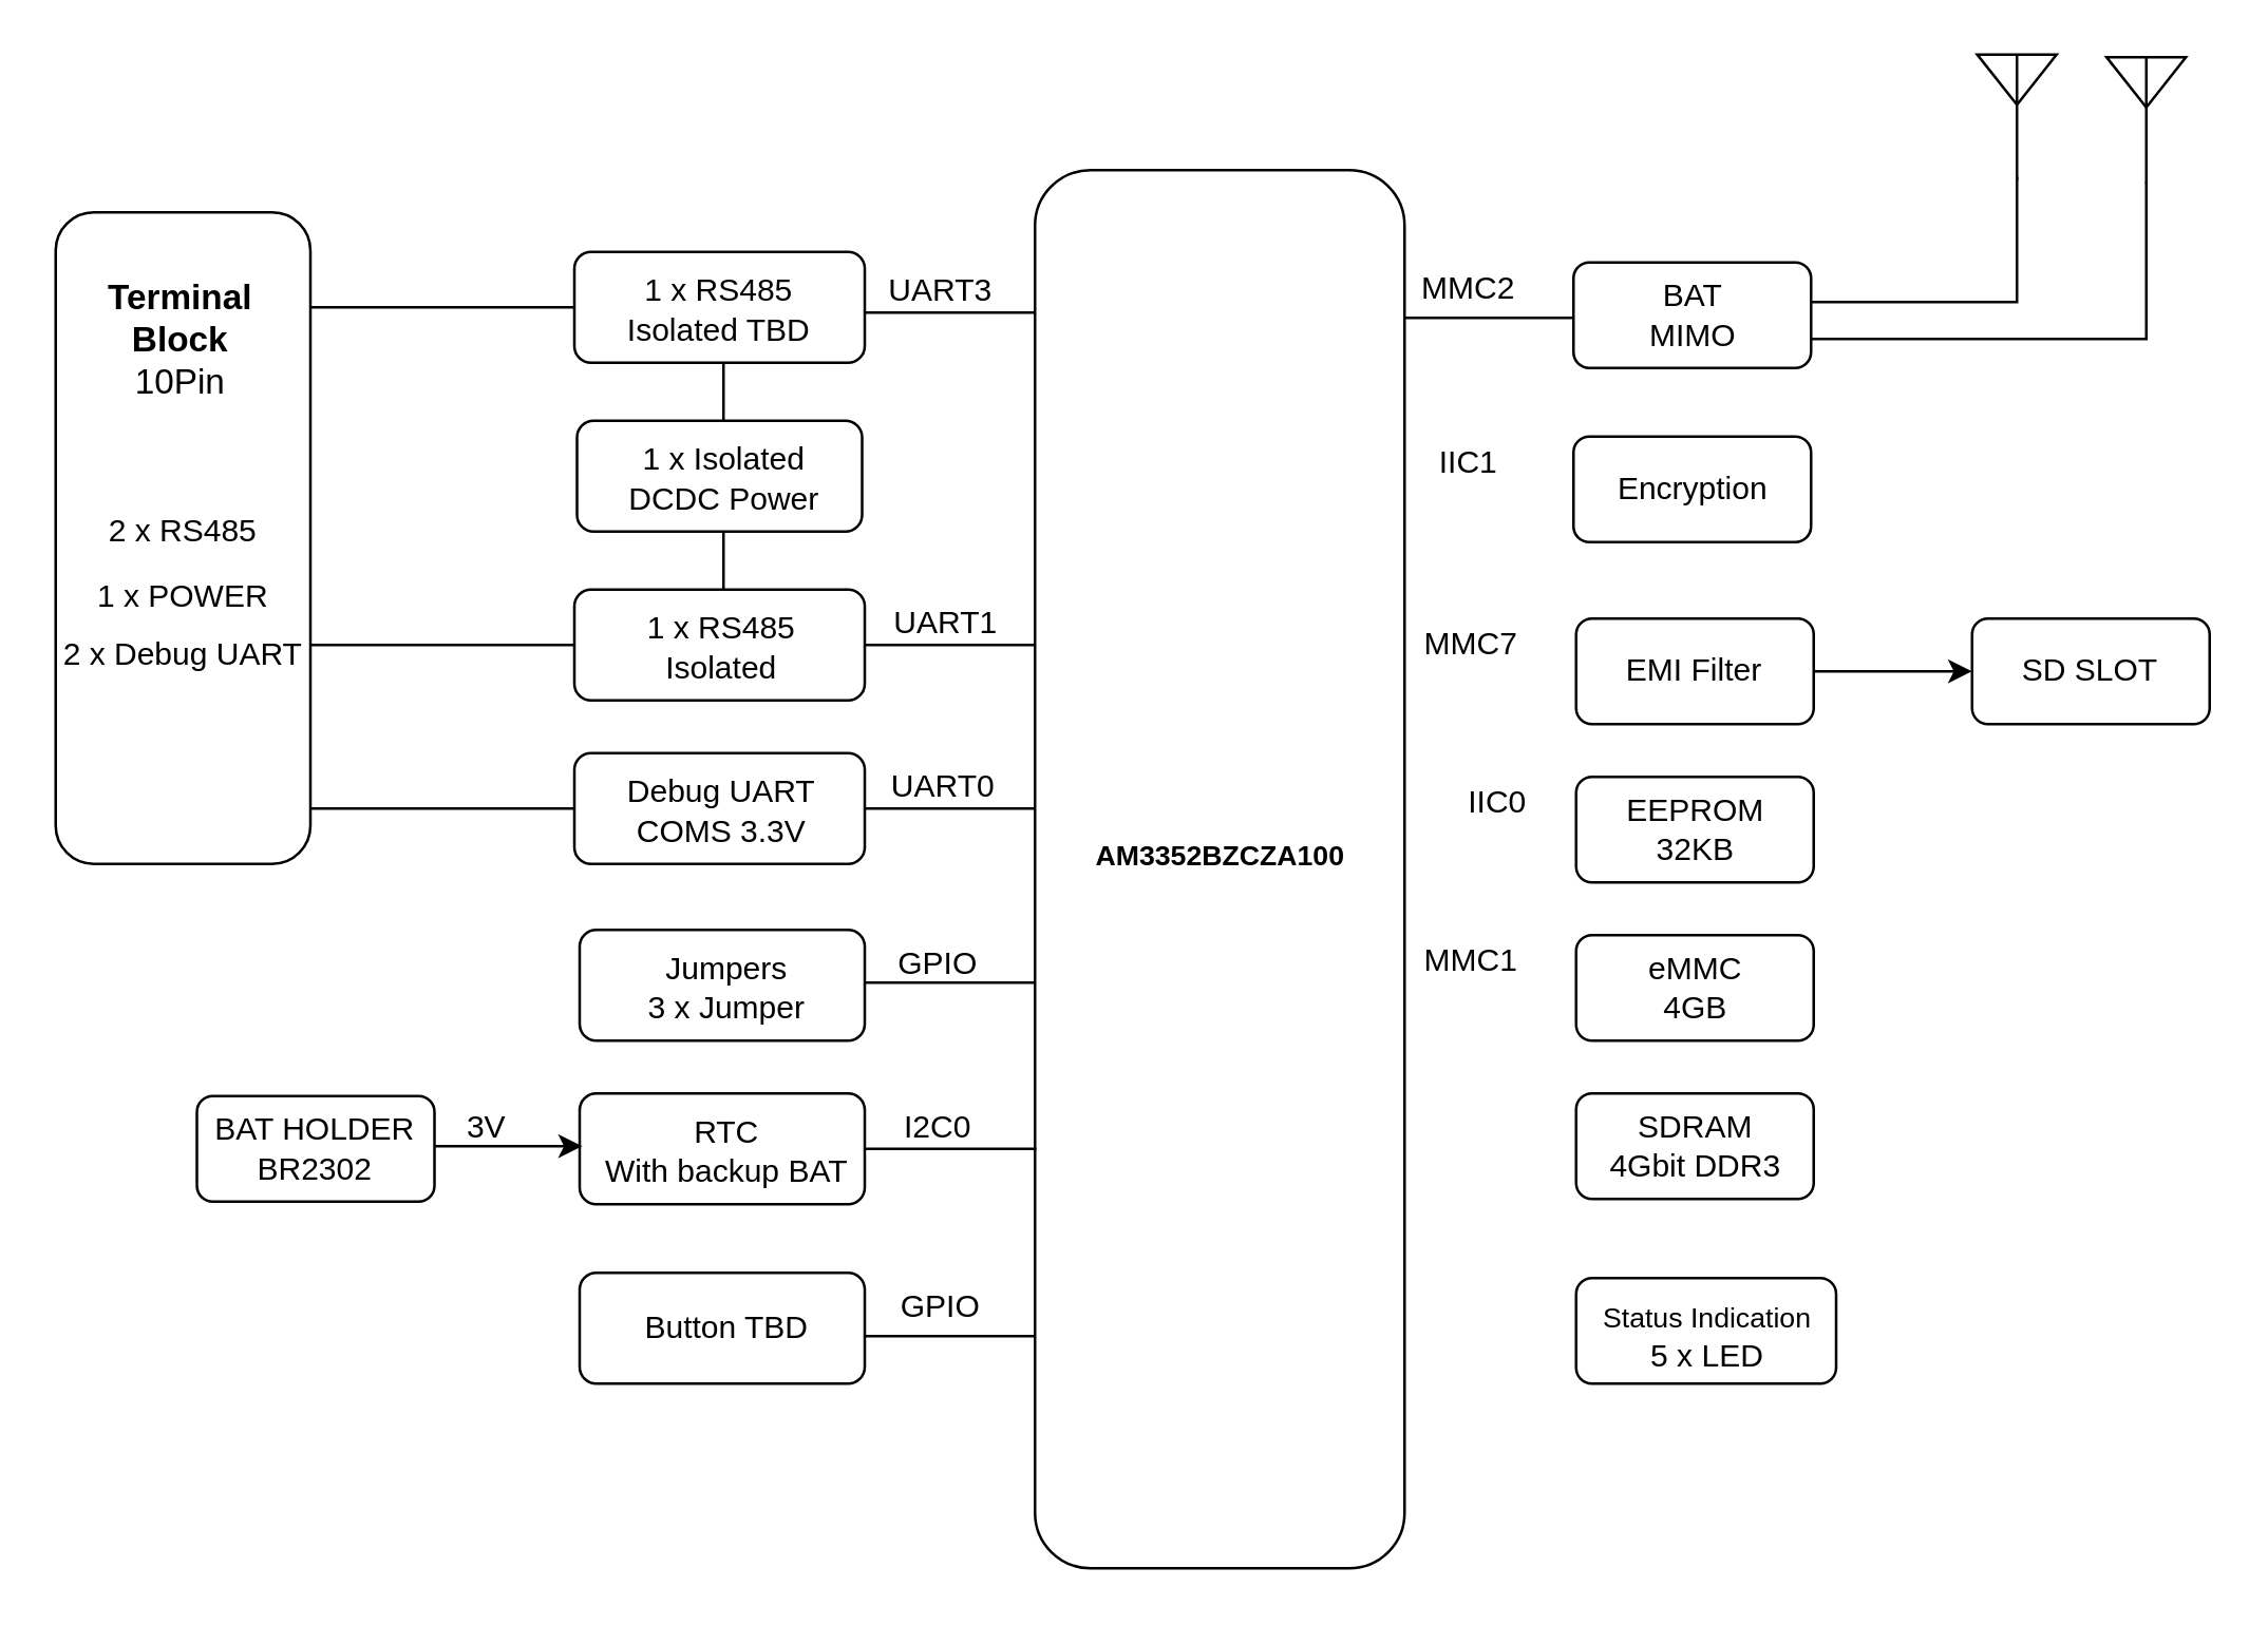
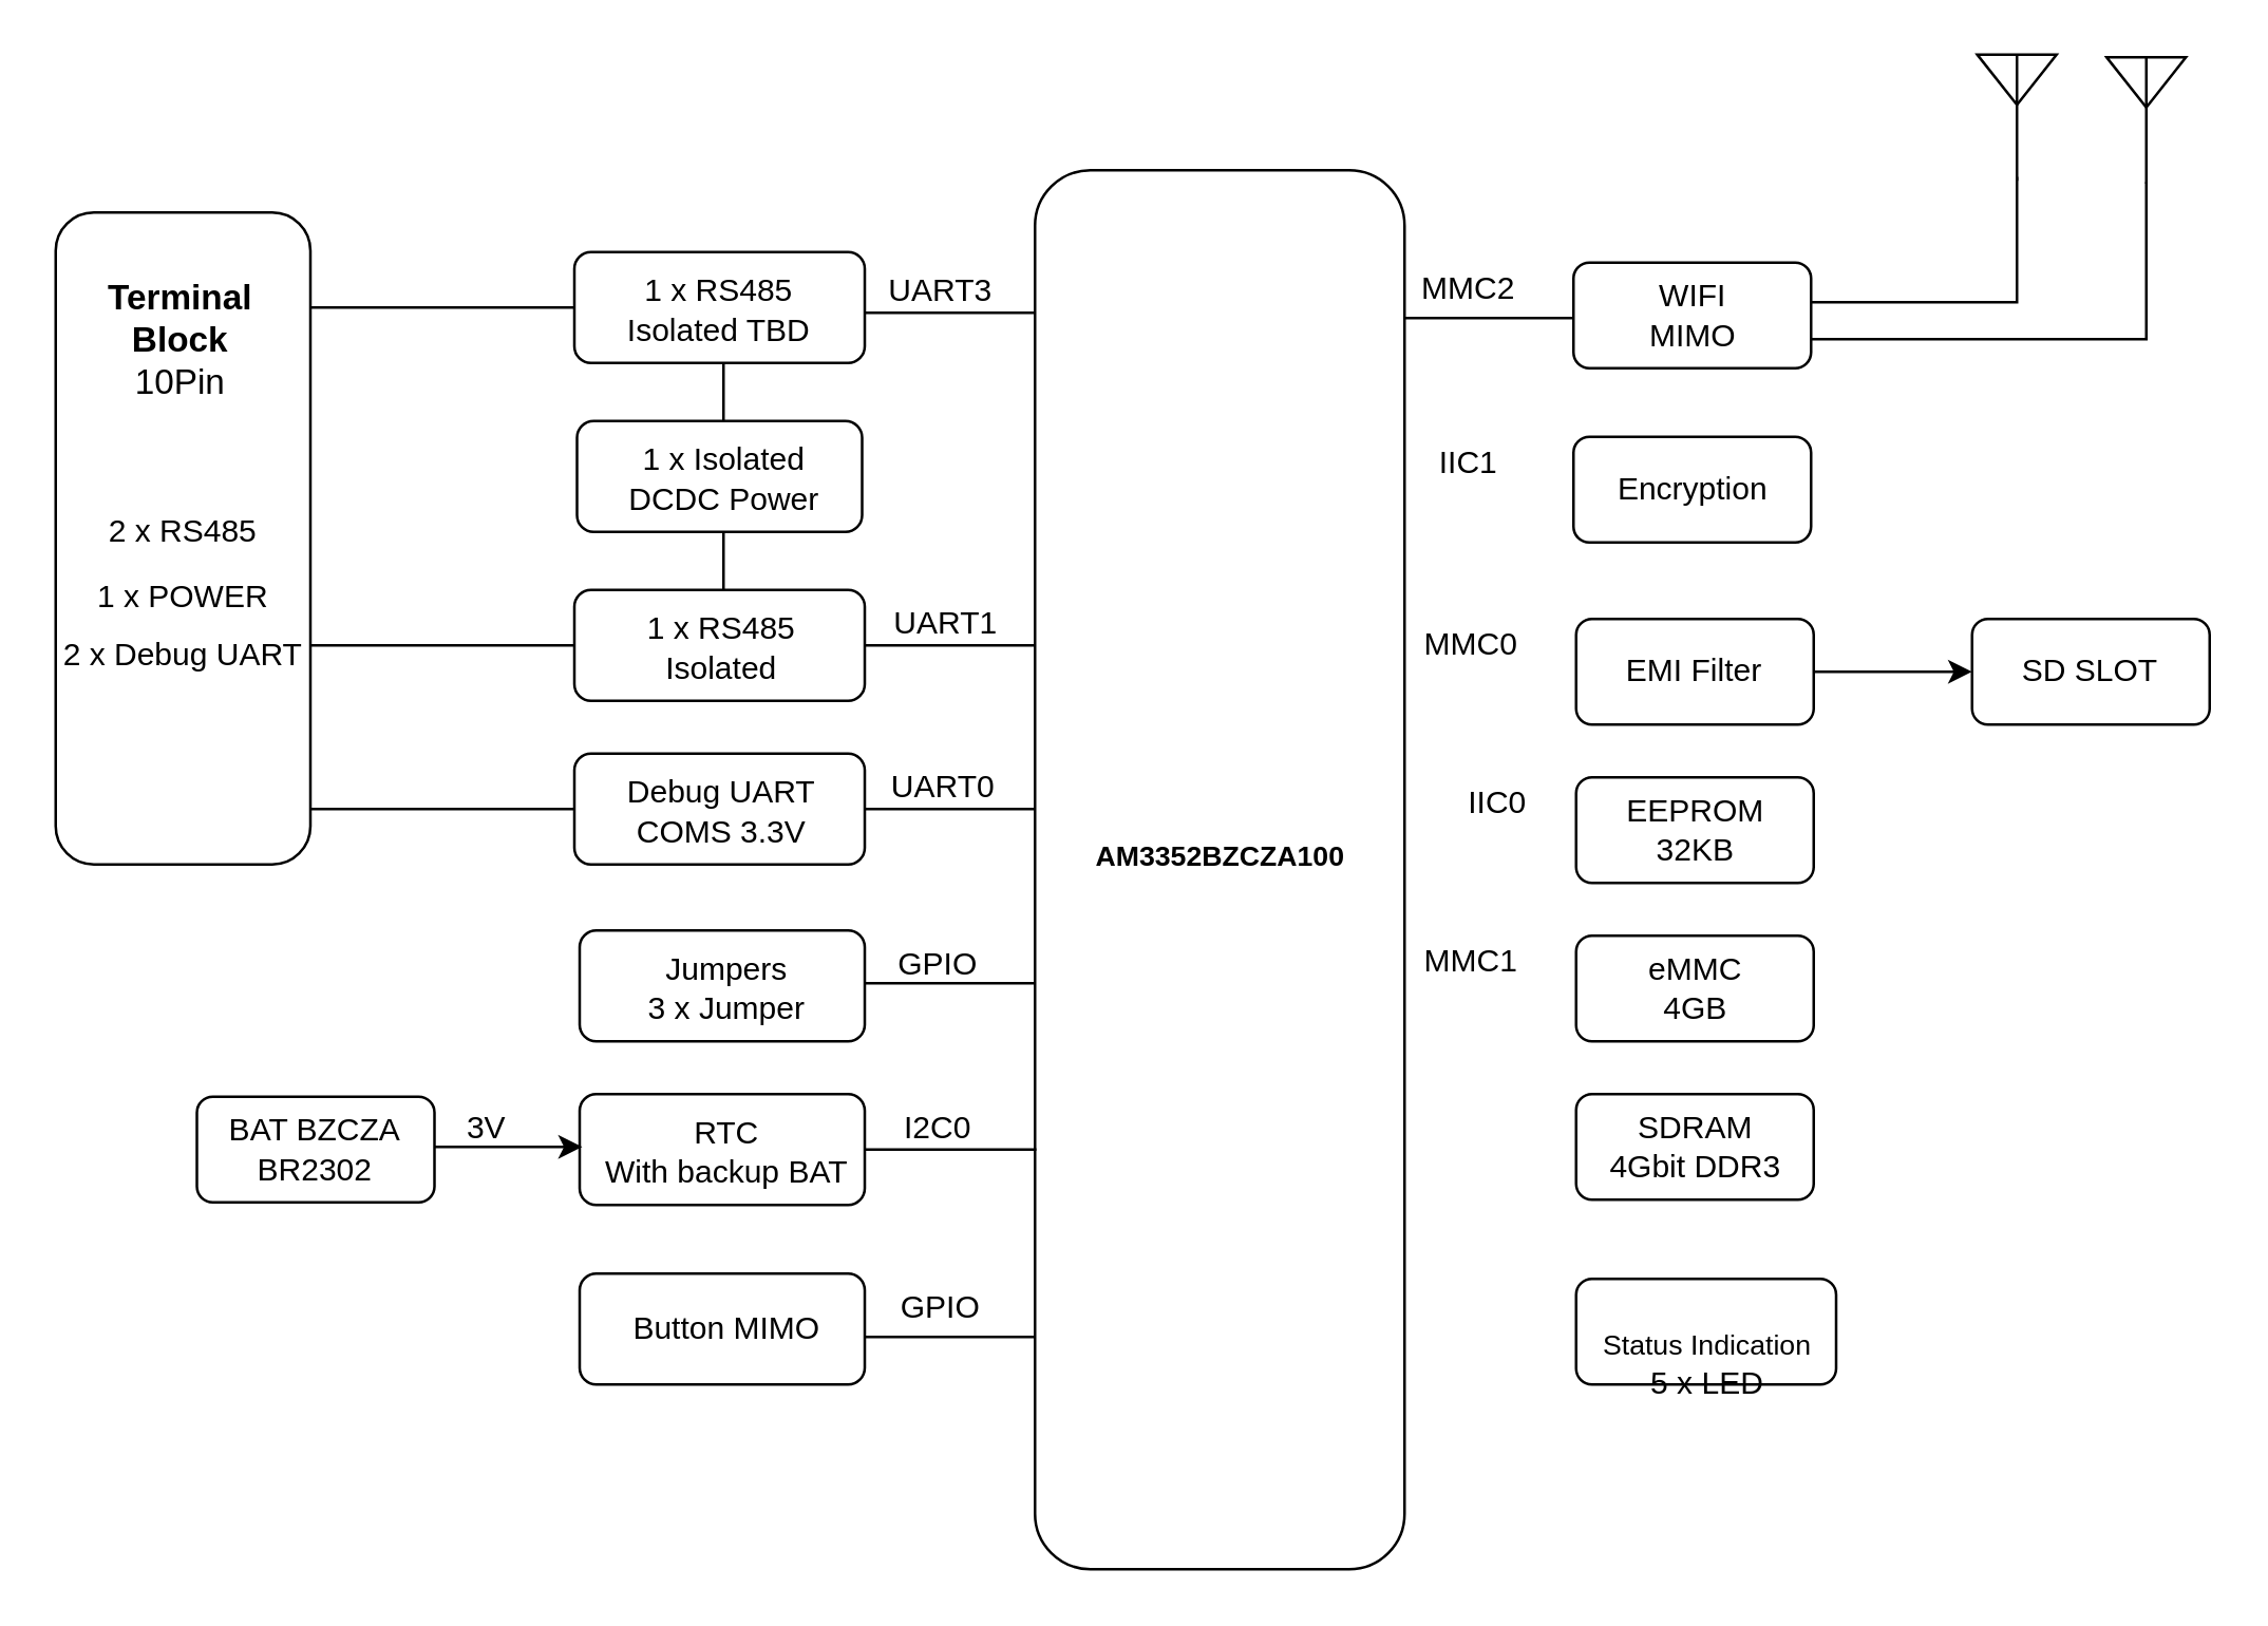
- <mxCell id="22" value="BAT&lt;br&gt;MIMO" style="text;html=1;strokeColor=none;fillColor=none;align=center;verticalAlign=middle;whiteSpace=wrap;rounded=0;" vertex="1" parent="1"><mxGeometry x="620.5" y="109" width="40" height="20" as="geometry" /></mxCell>
+ <mxCell id="22" value="WIFI&lt;br&gt;MIMO" style="text;html=1;strokeColor=none;fillColor=none;align=center;verticalAlign=middle;whiteSpace=wrap;rounded=0;" vertex="1" parent="1"><mxGeometry x="620.5" y="109" width="40" height="20" as="geometry" /></mxCell>
- <mxCell id="9" value="MMC7" style="text;html=1;strokeColor=none;fillColor=none;align=center;verticalAlign=middle;whiteSpace=wrap;rounded=0;" vertex="1" parent="1"><mxGeometry x="536.5" y="234" width="40" height="20" as="geometry" /></mxCell>
+ <mxCell id="9" value="MMC0" style="text;html=1;strokeColor=none;fillColor=none;align=center;verticalAlign=middle;whiteSpace=wrap;rounded=0;" vertex="1" parent="1"><mxGeometry x="536.5" y="234" width="40" height="20" as="geometry" /></mxCell>
- <mxCell id="31" value="BAT HOLDER&lt;br&gt;BR2302" style="text;html=1;strokeColor=none;fillColor=none;align=center;verticalAlign=middle;whiteSpace=wrap;rounded=0;" vertex="1" parent="1"><mxGeometry x="74" y="425" width="90" height="20" as="geometry" /></mxCell>
+ <mxCell id="31" value="BAT BZCZA&lt;br&gt;BR2302" style="text;html=1;strokeColor=none;fillColor=none;align=center;verticalAlign=middle;whiteSpace=wrap;rounded=0;" vertex="1" parent="1"><mxGeometry x="74" y="425" width="90" height="20" as="geometry" /></mxCell>
- <mxCell id="65" value="&lt;br&gt;&lt;span lang=&quot;EN-US&quot; style=&quot;font-size: 8.0pt ; font-family: &amp;#34;arial&amp;#34; , sans-serif&quot;&gt;Status Indication&lt;br&gt;&lt;/span&gt;5 x LED" style="text;html=1;strokeColor=none;fillColor=none;align=center;verticalAlign=middle;whiteSpace=wrap;rounded=0;" vertex="1" parent="1"><mxGeometry x="599.5" y="489" width="92.5" height="20" as="geometry" /></mxCell>
+ <mxCell id="65" value="&lt;br&gt;&lt;span lang=&quot;EN-US&quot; style=&quot;font-size: 8.0pt ; font-family: &amp;#34;arial&amp;#34; , sans-serif&quot;&gt;Status Indication&lt;br&gt;&lt;/span&gt;5 x LED" style="text;html=1;strokeColor=none;fillColor=none;align=center;verticalAlign=middle;whiteSpace=wrap;rounded=0;" vertex="1" parent="1"><mxGeometry x="599.5" y="499" width="92.5" height="20" as="geometry" /></mxCell>
- <mxCell id="69" value="Button TBD" style="text;html=1;strokeColor=none;fillColor=none;align=center;verticalAlign=middle;whiteSpace=wrap;rounded=0;" vertex="1" parent="1"><mxGeometry x="229.5" y="493" width="90" height="20" as="geometry" /></mxCell>
+ <mxCell id="69" value="Button MIMO" style="text;html=1;strokeColor=none;fillColor=none;align=center;verticalAlign=middle;whiteSpace=wrap;rounded=0;" vertex="1" parent="1"><mxGeometry x="229.5" y="493" width="90" height="20" as="geometry" /></mxCell>
